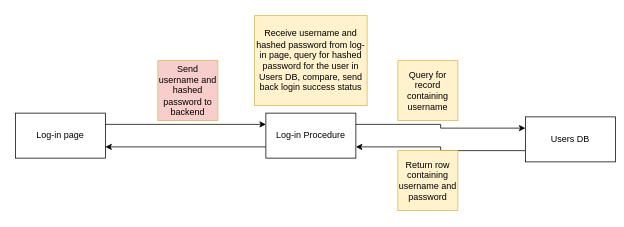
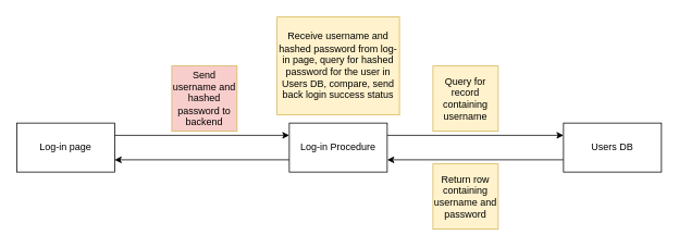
- <mxCell id="5" value="Users DB" style="rounded=0;whiteSpace=wrap;html=1;" vertex="1" parent="1"><mxGeometry x="700" y="155" width="120" height="60" as="geometry" /></mxCell>
+ <mxCell id="5" value="Users DB" style="rounded=0;whiteSpace=wrap;html=1;" vertex="1" parent="1"><mxGeometry x="690" y="150" width="120" height="60" as="geometry" /></mxCell>
